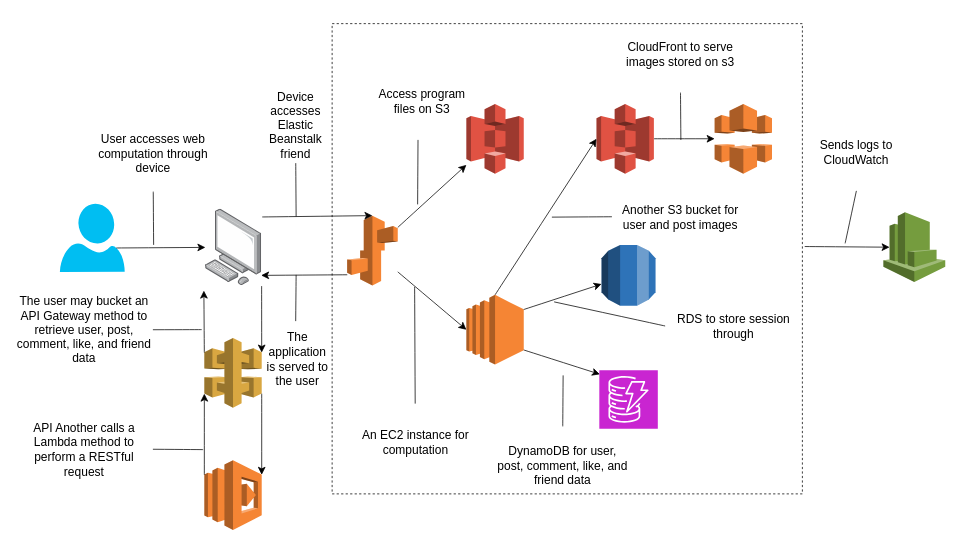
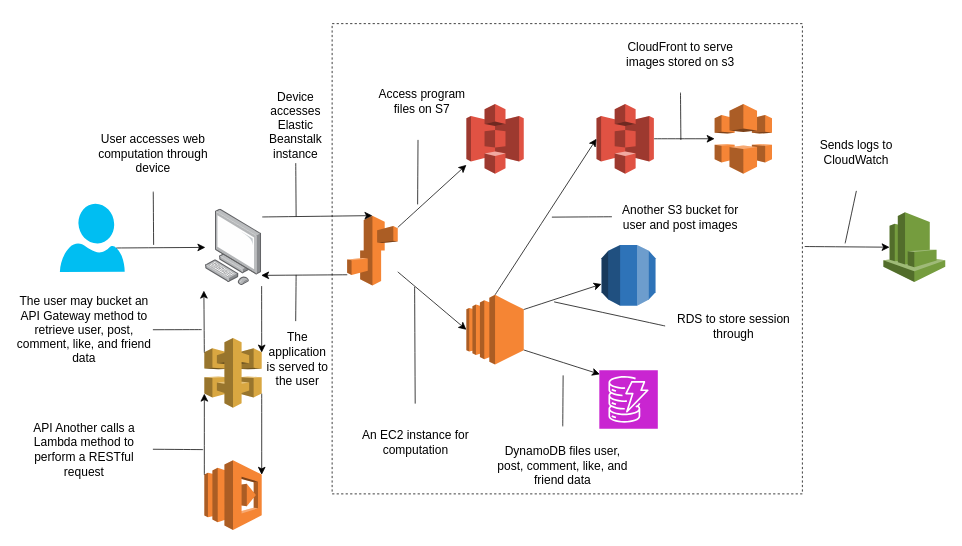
- <mxCell id="23" value="Access program files on S3" style="text;html=1;align=center;verticalAlign=middle;whiteSpace=wrap;rounded=0;fontSize=16;" vertex="1" parent="1"><mxGeometry x="488" y="82" width="148" height="103" as="geometry" /></mxCell>
+ <mxCell id="23" value="Access program files on S7" style="text;html=1;align=center;verticalAlign=middle;whiteSpace=wrap;rounded=0;fontSize=16;" vertex="1" parent="1"><mxGeometry x="488" y="82" width="148" height="103" as="geometry" /></mxCell>
- <mxCell id="17" value="Device accesses Elastic Beanstalk friend" style="text;html=1;align=center;verticalAlign=middle;whiteSpace=wrap;rounded=0;fontSize=16;" vertex="1" parent="1"><mxGeometry x="336" y="114" width="115" height="103" as="geometry" /></mxCell>
+ <mxCell id="17" value="Device accesses Elastic Beanstalk instance" style="text;html=1;align=center;verticalAlign=middle;whiteSpace=wrap;rounded=0;fontSize=16;" vertex="1" parent="1"><mxGeometry x="336" y="114" width="115" height="103" as="geometry" /></mxCell>
- <mxCell id="32" value="DynamoDB for user, post, comment, like, and friend data" style="text;html=1;align=center;verticalAlign=middle;whiteSpace=wrap;rounded=0;fontSize=16;" vertex="1" parent="1"><mxGeometry x="658" y="568" width="183" height="103" as="geometry" /></mxCell>
+ <mxCell id="32" value="DynamoDB files user, post, comment, like, and friend data" style="text;html=1;align=center;verticalAlign=middle;whiteSpace=wrap;rounded=0;fontSize=16;" vertex="1" parent="1"><mxGeometry x="658" y="568" width="183" height="103" as="geometry" /></mxCell>
